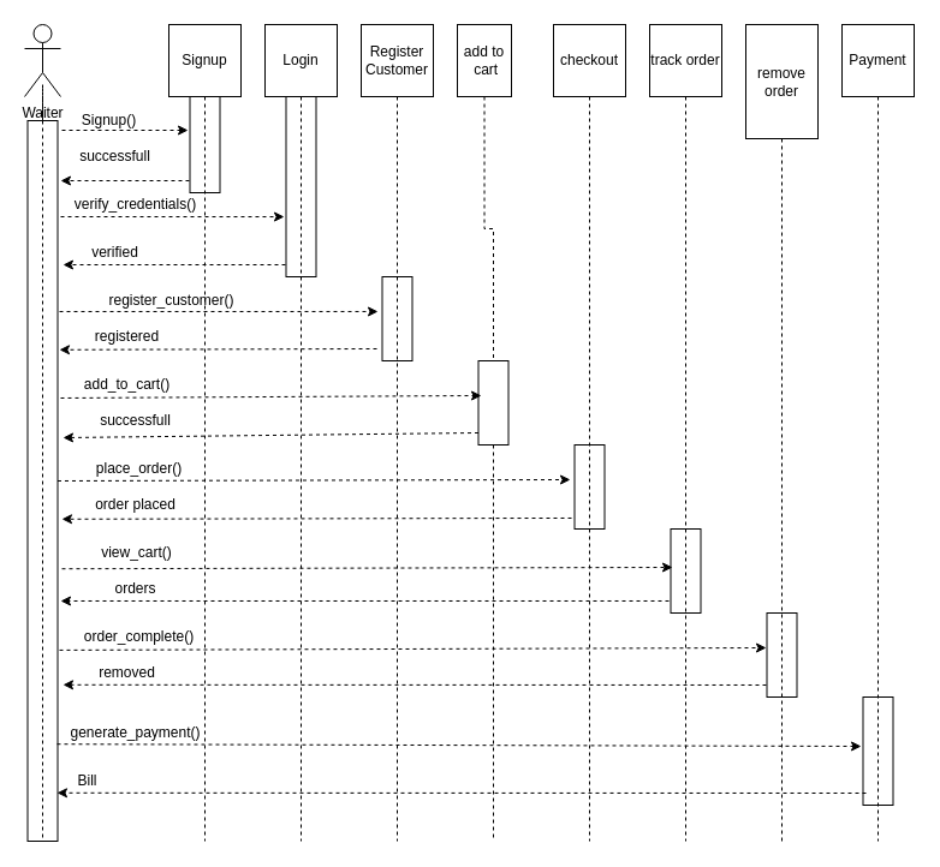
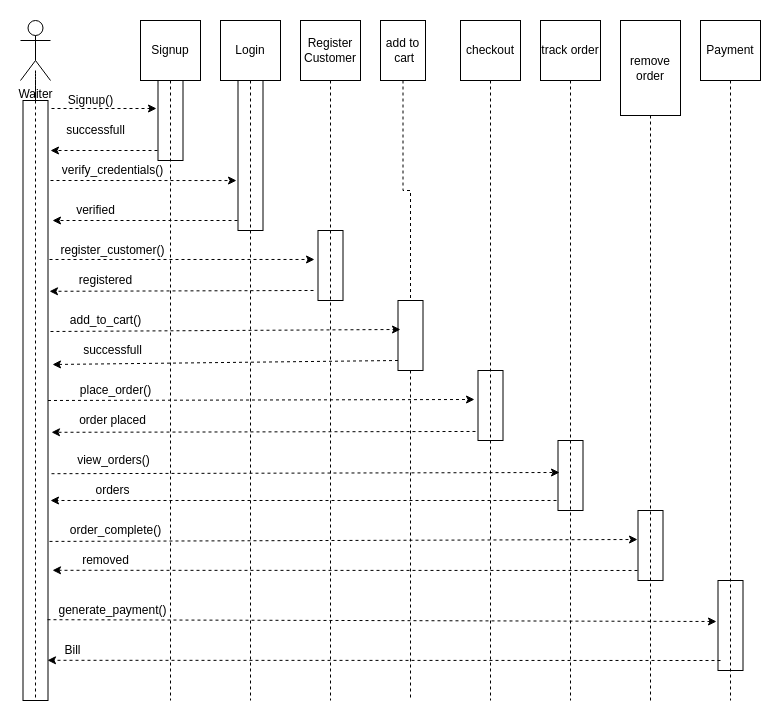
- <mxCell id="34" value="register_customer()" style="text;html=1;align=center;verticalAlign=middle;resizable=0;points=[];autosize=1;strokeColor=none;" parent="1" vertex="1"><mxGeometry x="82" y="240" width="120" height="20" as="geometry" /></mxCell>
+ <mxCell id="34" value="register_customer()" style="text;html=1;align=center;verticalAlign=middle;resizable=0;points=[];autosize=1;strokeColor=none;" parent="1" vertex="1"><mxGeometry x="52" y="240" width="120" height="20" as="geometry" /></mxCell>
- <mxCell id="50" value="view_cart()" style="text;html=1;align=center;verticalAlign=middle;resizable=0;points=[];autosize=1;strokeColor=none;" parent="1" vertex="1"><mxGeometry x="67.5" y="450" width="90" height="20" as="geometry" /></mxCell>
+ <mxCell id="50" value="view_orders()" style="text;html=1;align=center;verticalAlign=middle;resizable=0;points=[];autosize=1;strokeColor=none;" parent="1" vertex="1"><mxGeometry x="67.5" y="450" width="90" height="20" as="geometry" /></mxCell>
